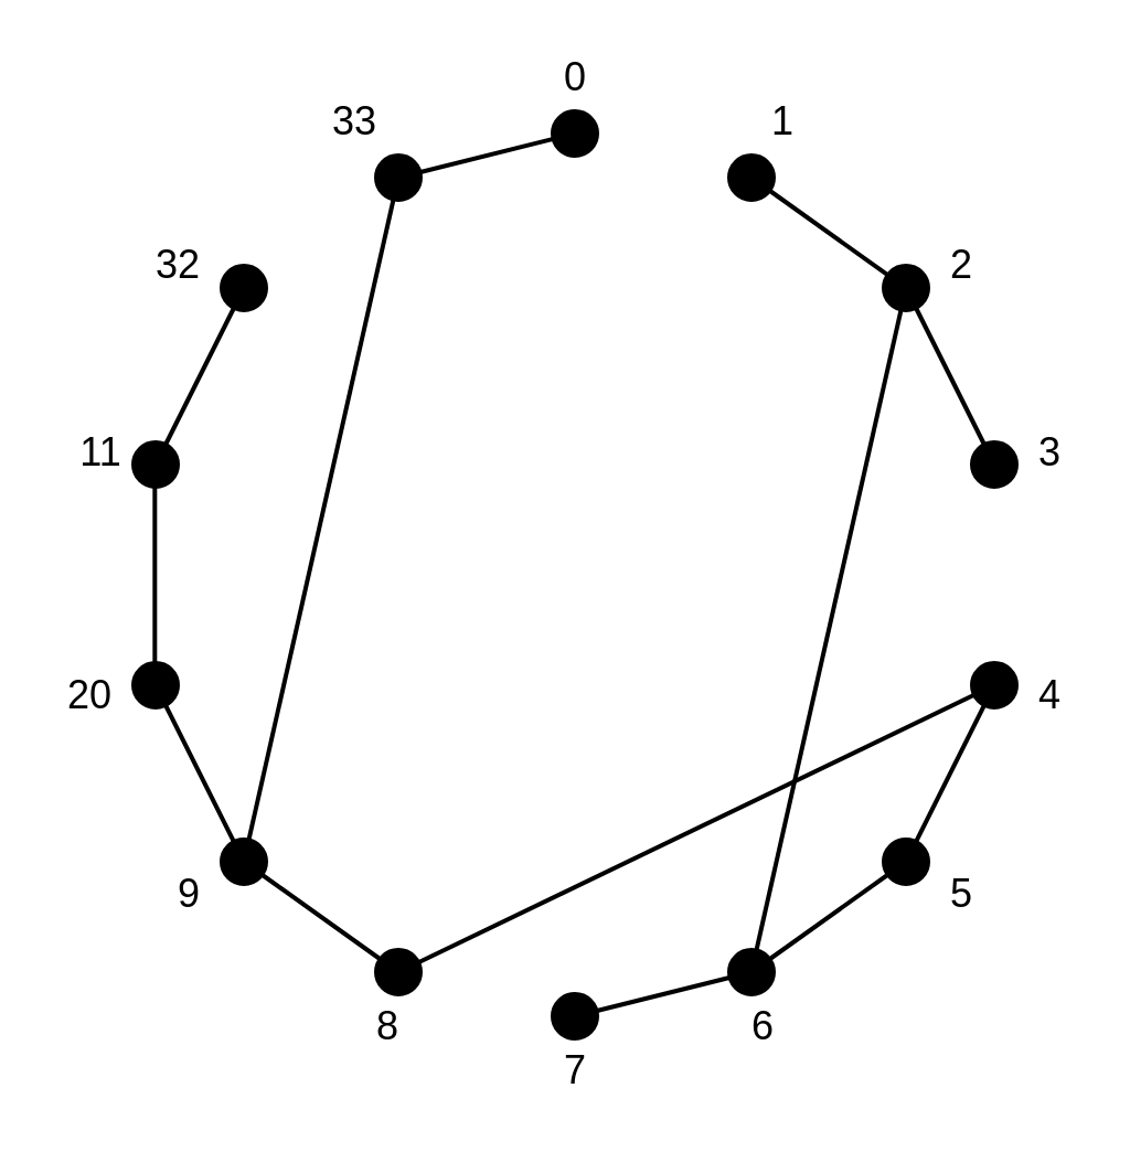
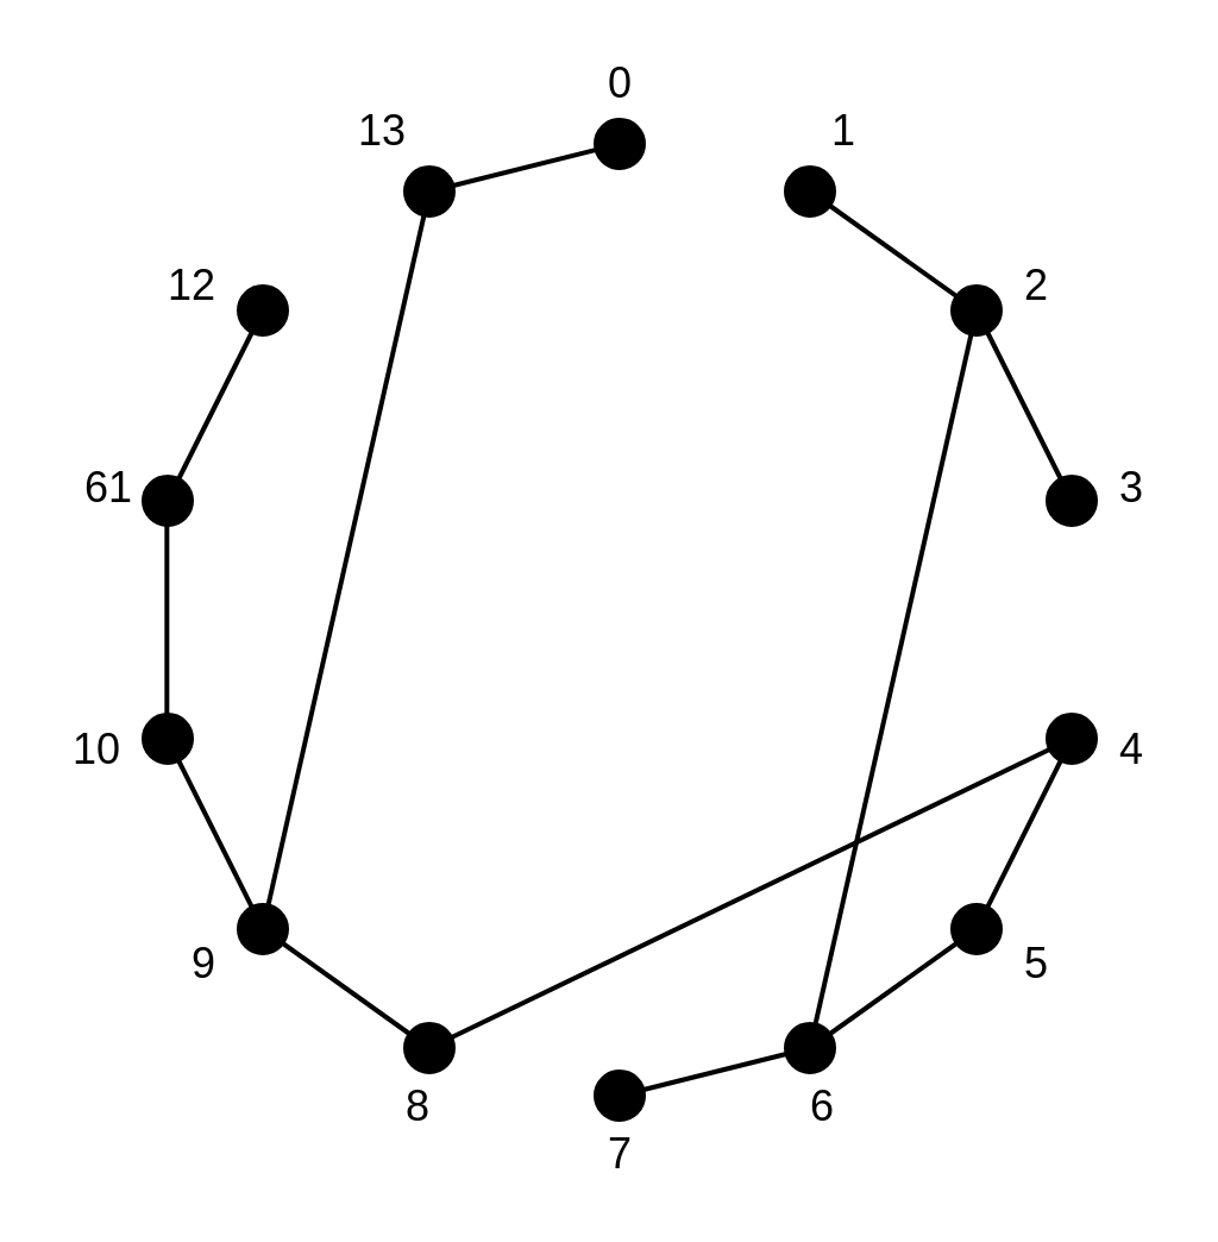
- <mxCell id="39" value="33" style="text;html=1;align=center;verticalAlign=middle;resizable=0;points=[];autosize=1;fontSize=18;strokeWidth=2;" vertex="1" parent="1"><mxGeometry x="140" y="40" width="40" height="30" as="geometry" /></mxCell>
+ <mxCell id="39" value="13" style="text;html=1;align=center;verticalAlign=middle;resizable=0;points=[];autosize=1;fontSize=18;strokeWidth=2;" vertex="1" parent="1"><mxGeometry x="140" y="40" width="40" height="30" as="geometry" /></mxCell>
- <mxCell id="38" value="32" style="text;html=1;align=center;verticalAlign=middle;resizable=0;points=[];autosize=1;fontSize=18;strokeWidth=2;" vertex="1" parent="1"><mxGeometry x="60" y="105" width="40" height="30" as="geometry" /></mxCell>
+ <mxCell id="38" value="12" style="text;html=1;align=center;verticalAlign=middle;resizable=0;points=[];autosize=1;fontSize=18;strokeWidth=2;" vertex="1" parent="1"><mxGeometry x="60" y="105" width="40" height="30" as="geometry" /></mxCell>
- <mxCell id="37" value="11" style="text;html=1;align=center;verticalAlign=middle;resizable=0;points=[];autosize=1;fontSize=18;strokeWidth=2;" vertex="1" parent="1"><mxGeometry x="30" y="190" width="30" height="30" as="geometry" /></mxCell>
+ <mxCell id="37" value="61" style="text;html=1;align=center;verticalAlign=middle;resizable=0;points=[];autosize=1;fontSize=18;strokeWidth=2;" vertex="1" parent="1"><mxGeometry x="30" y="190" width="30" height="30" as="geometry" /></mxCell>
- <mxCell id="36" value="20" style="text;html=1;align=center;verticalAlign=middle;resizable=0;points=[];autosize=1;fontSize=18;strokeWidth=2;" vertex="1" parent="1"><mxGeometry x="20" y="300" width="40" height="30" as="geometry" /></mxCell>
+ <mxCell id="36" value="10" style="text;html=1;align=center;verticalAlign=middle;resizable=0;points=[];autosize=1;fontSize=18;strokeWidth=2;" vertex="1" parent="1"><mxGeometry x="20" y="300" width="40" height="30" as="geometry" /></mxCell>
